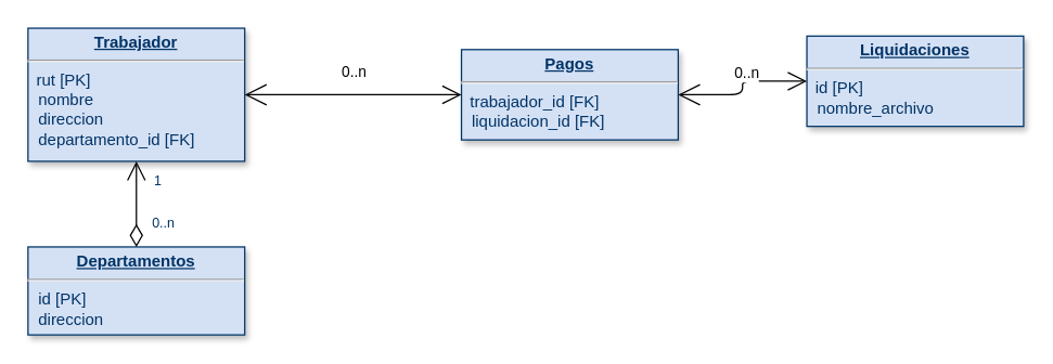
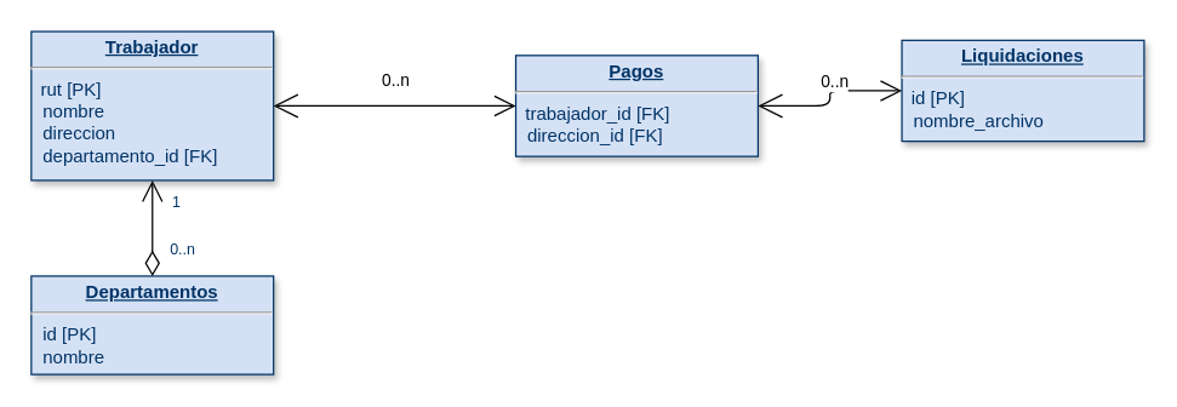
- <mxCell id="8" value="&lt;p style=&quot;margin: 0px ; margin-top: 4px ; text-align: center ; text-decoration: underline&quot;&gt;&lt;strong&gt;Pagos&lt;br&gt;&lt;/strong&gt;&lt;/p&gt;&lt;hr&gt;&amp;nbsp; trabajador_id [FK]&lt;br&gt;&lt;p style=&quot;margin: 0px ; margin-left: 8px&quot;&gt;liquidacion_id [FK]&lt;br&gt;&lt;/p&gt;" style="verticalAlign=top;align=left;overflow=fill;fontSize=12;fontFamily=Helvetica;html=1;strokeColor=#003366;shadow=1;fillColor=#D4E1F5;fontColor=#003366" parent="1" vertex="1"><mxGeometry x="340" y="36.18" width="160" height="66.72" as="geometry" /></mxCell>
+ <mxCell id="8" value="&lt;p style=&quot;margin: 0px ; margin-top: 4px ; text-align: center ; text-decoration: underline&quot;&gt;&lt;strong&gt;Pagos&lt;br&gt;&lt;/strong&gt;&lt;/p&gt;&lt;hr&gt;&amp;nbsp; trabajador_id [FK]&lt;br&gt;&lt;p style=&quot;margin: 0px ; margin-left: 8px&quot;&gt;direccion_id [FK]&lt;br&gt;&lt;/p&gt;" style="verticalAlign=top;align=left;overflow=fill;fontSize=12;fontFamily=Helvetica;html=1;strokeColor=#003366;shadow=1;fillColor=#D4E1F5;fontColor=#003366" parent="1" vertex="1"><mxGeometry x="340" y="36.18" width="160" height="66.72" as="geometry" /></mxCell>
- <mxCell id="2" value="&lt;p style=&quot;margin: 0px ; margin-top: 4px ; text-align: center ; text-decoration: underline&quot;&gt;&lt;strong&gt;Departamentos&lt;br&gt;&lt;/strong&gt;&lt;/p&gt;&lt;hr&gt;&lt;p style=&quot;margin: 0px ; margin-left: 8px&quot;&gt;id [PK]&lt;/p&gt;&lt;p style=&quot;margin: 0px ; margin-left: 8px&quot;&gt;direccion&lt;br&gt;&lt;/p&gt;" style="verticalAlign=top;align=left;overflow=fill;fontSize=12;fontFamily=Helvetica;html=1;strokeColor=#003366;shadow=1;fillColor=#D4E1F5;fontColor=#003366" parent="1" vertex="1"><mxGeometry x="20" y="182" width="160" height="65" as="geometry" /></mxCell>
+ <mxCell id="2" value="&lt;p style=&quot;margin: 0px ; margin-top: 4px ; text-align: center ; text-decoration: underline&quot;&gt;&lt;strong&gt;Departamentos&lt;br&gt;&lt;/strong&gt;&lt;/p&gt;&lt;hr&gt;&lt;p style=&quot;margin: 0px ; margin-left: 8px&quot;&gt;id [PK]&lt;/p&gt;&lt;p style=&quot;margin: 0px ; margin-left: 8px&quot;&gt;nombre&lt;br&gt;&lt;/p&gt;" style="verticalAlign=top;align=left;overflow=fill;fontSize=12;fontFamily=Helvetica;html=1;strokeColor=#003366;shadow=1;fillColor=#D4E1F5;fontColor=#003366" parent="1" vertex="1"><mxGeometry x="20" y="182" width="160" height="65" as="geometry" /></mxCell>
